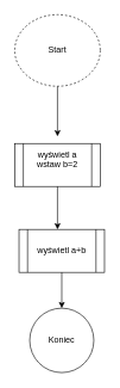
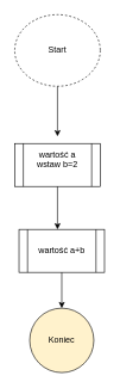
- <mxCell id="4" value="wyświetl a &lt;br&gt;&lt;div&gt;wstaw b=2&lt;/div&gt;&lt;div&gt;&lt;br&gt;&lt;/div&gt;" style="shape=process;whiteSpace=wrap;html=1;backgroundOutline=1;" vertex="1" parent="1"><mxGeometry x="20" y="200" width="120" height="60" as="geometry" /></mxCell>
+ <mxCell id="4" value="wartość a &lt;br&gt;&lt;div&gt;wstaw b=2&lt;/div&gt;&lt;div&gt;&lt;br&gt;&lt;/div&gt;" style="shape=process;whiteSpace=wrap;html=1;backgroundOutline=1;" vertex="1" parent="1"><mxGeometry x="20" y="200" width="120" height="60" as="geometry" /></mxCell>
- <mxCell id="6" value="wyświetl a+b" style="shape=process;whiteSpace=wrap;html=1;backgroundOutline=1;" vertex="1" parent="1"><mxGeometry x="26" y="320" width="120" height="60" as="geometry" /></mxCell>
+ <mxCell id="6" value="wartość a+b" style="shape=process;whiteSpace=wrap;html=1;backgroundOutline=1;" vertex="1" parent="1"><mxGeometry x="26" y="320" width="120" height="60" as="geometry" /></mxCell>
- <mxCell id="8" value="Koniec" style="ellipse;whiteSpace=wrap;html=1;aspect=fixed;" vertex="1" parent="1"><mxGeometry x="41" y="430" width="90" height="90" as="geometry" /></mxCell>
+ <mxCell id="8" value="Koniec" style="ellipse;whiteSpace=wrap;html=1;aspect=fixed;fillColor=#fff2cc;" vertex="1" parent="1"><mxGeometry x="41" y="430" width="90" height="90" as="geometry" /></mxCell>
